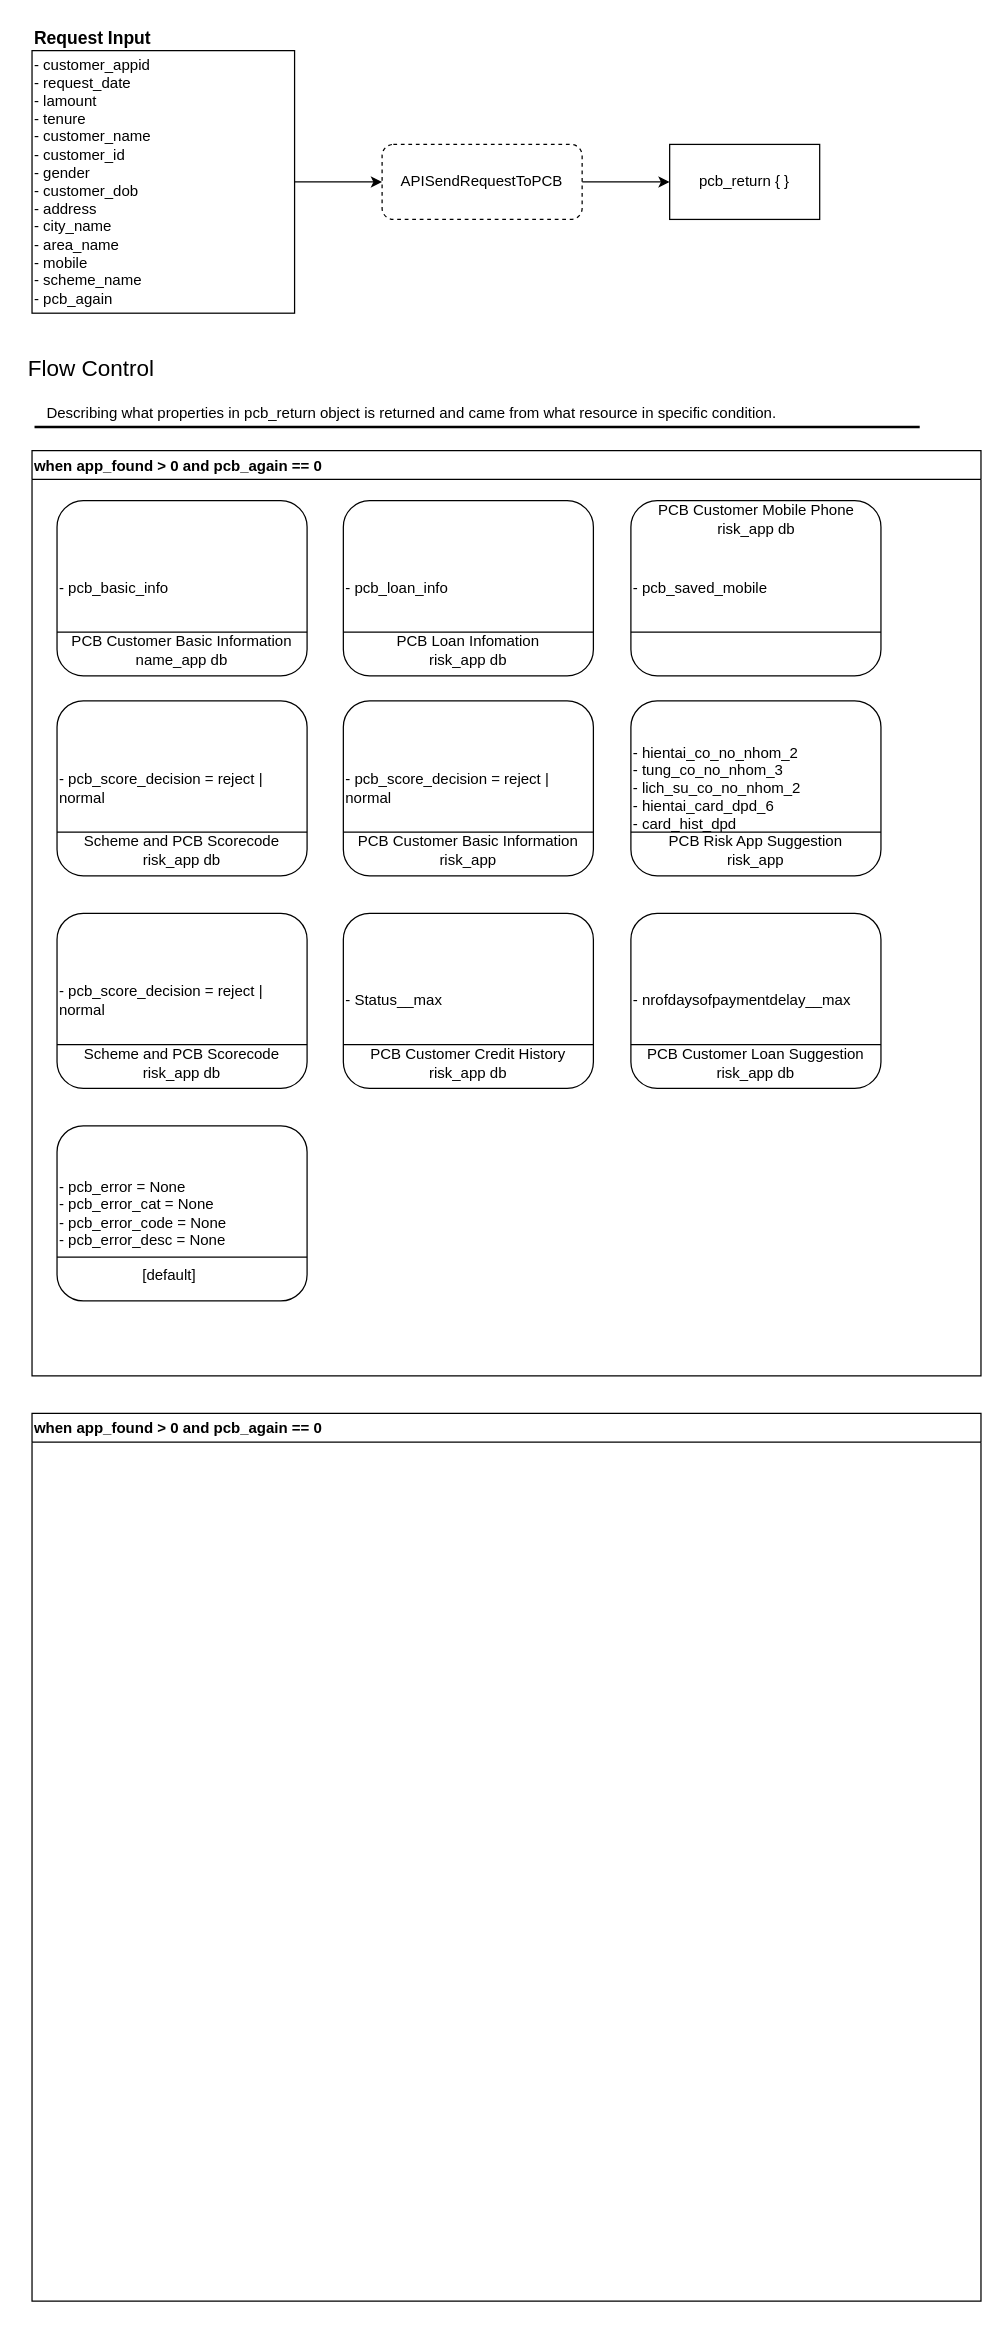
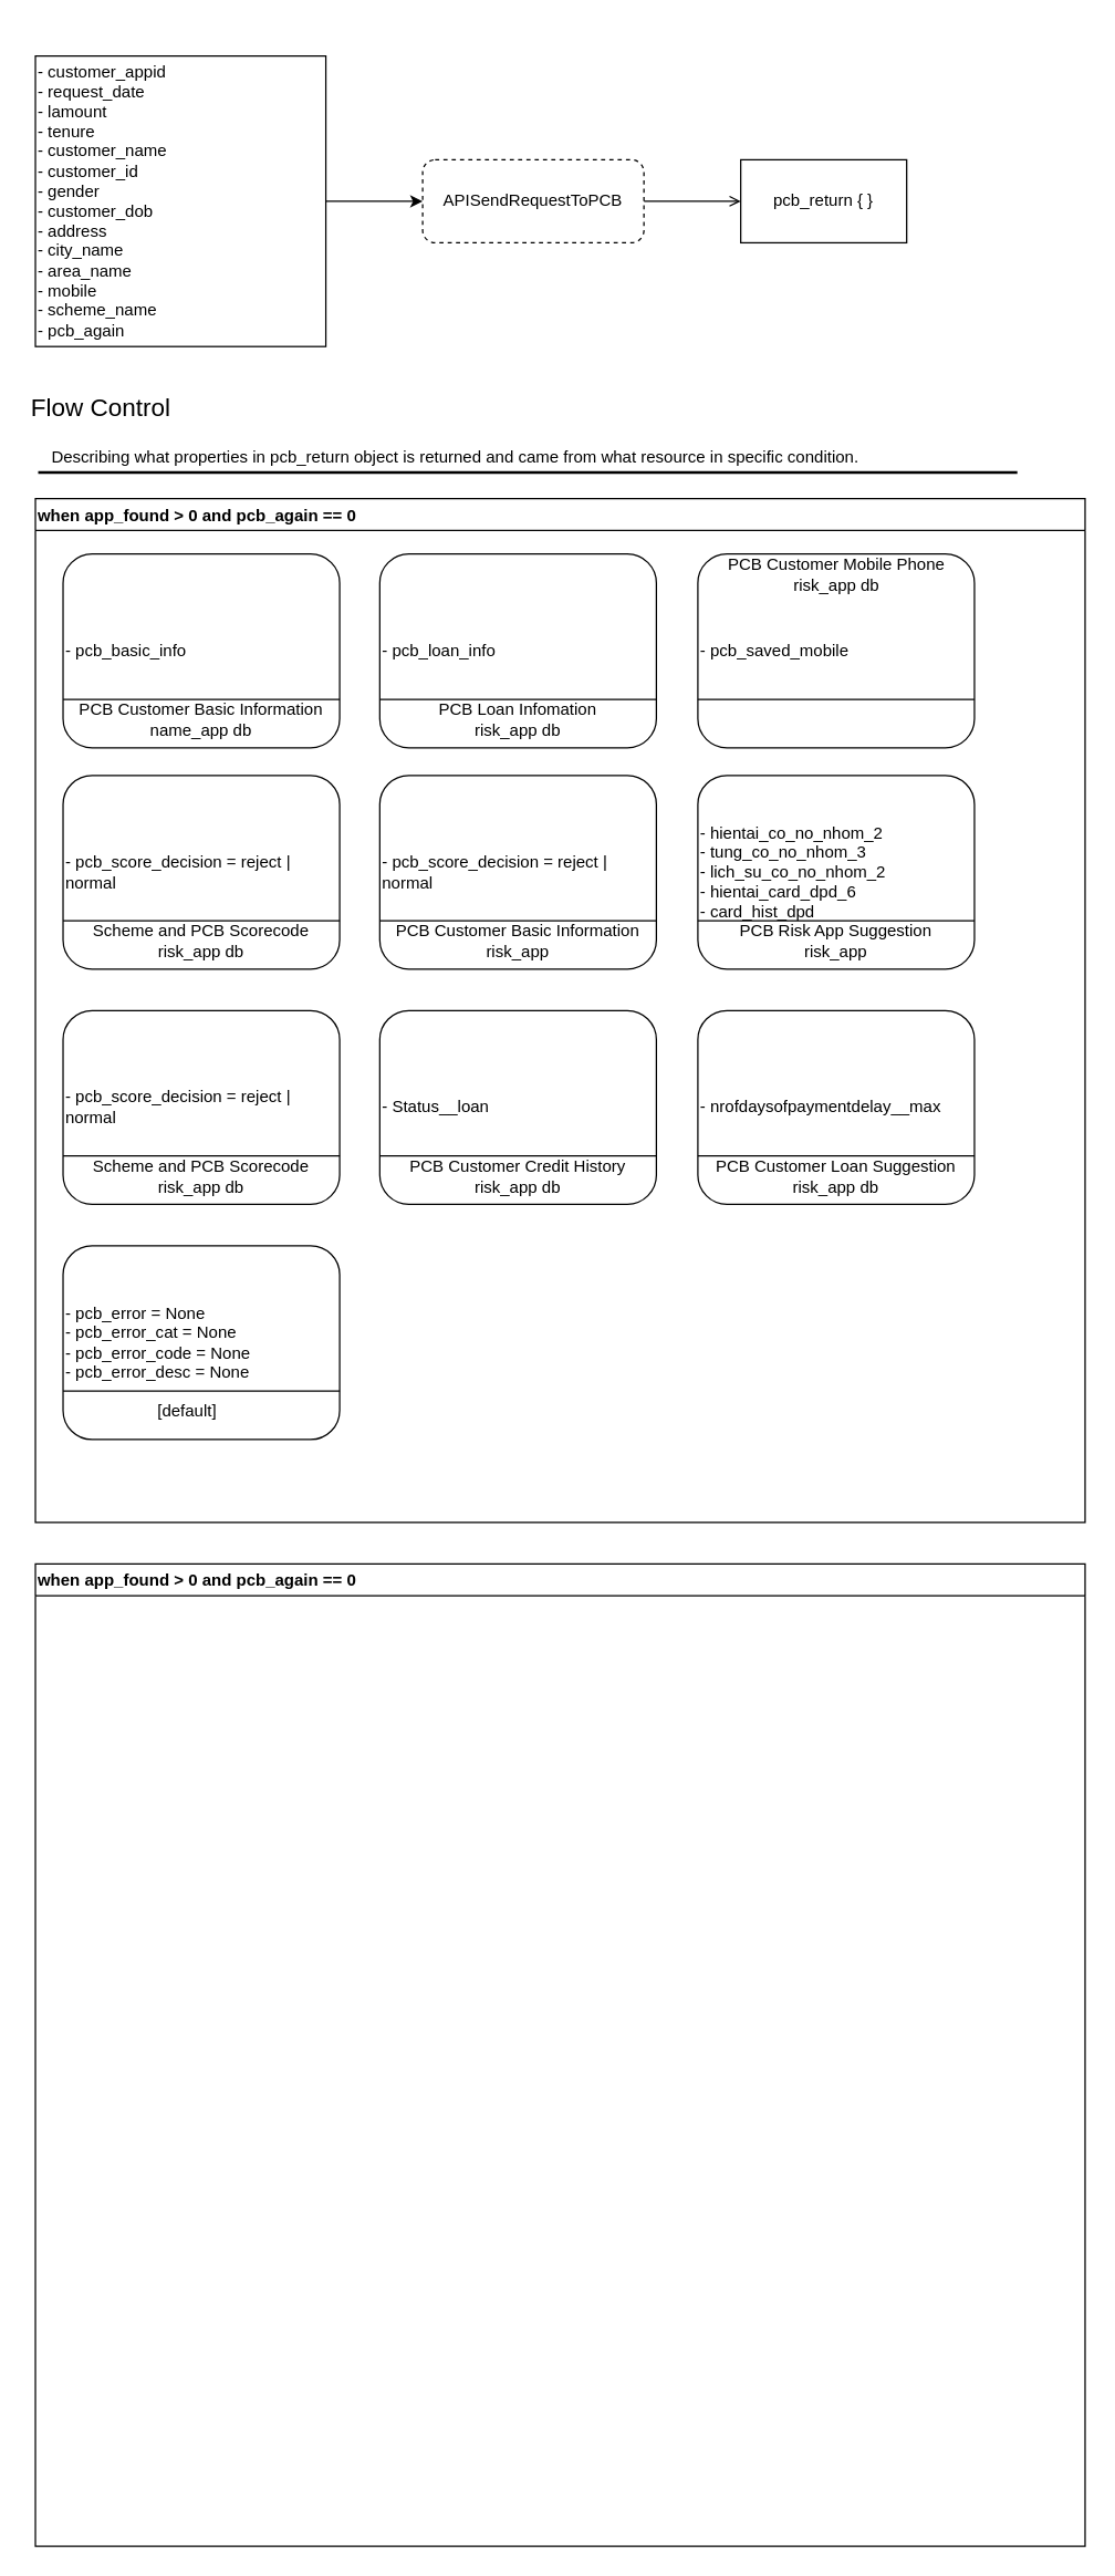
- <mxCell id="6" value="&lt;b&gt;&lt;font style=&quot;font-size: 14px&quot;&gt;Request Input&lt;/font&gt;&lt;/b&gt;" style="text;html=1;strokeColor=none;fillColor=none;align=left;verticalAlign=middle;whiteSpace=wrap;rounded=0;" parent="4" vertex="1"><mxGeometry width="120" height="20" as="geometry" /></mxCell>
- <mxCell id="2" style="edgeStyle=orthogonalEdgeStyle;rounded=0;orthogonalLoop=1;jettySize=auto;html=1;entryX=0;entryY=0.5;entryDx=0;entryDy=0;" parent="1" source="3" target="51" edge="1"><mxGeometry relative="1" as="geometry" /></mxCell>
+ <mxCell id="2" style="edgeStyle=orthogonalEdgeStyle;rounded=0;orthogonalLoop=1;jettySize=auto;html=1;entryX=0;entryY=0.5;entryDx=0;entryDy=0;endArrow=open;" parent="1" source="3" target="51" edge="1"><mxGeometry relative="1" as="geometry" /></mxCell>
- <mxCell id="38" value="- Status__max" style="rounded=1;whiteSpace=wrap;html=1;align=left;" parent="37" vertex="1"><mxGeometry width="200" height="140" as="geometry" /></mxCell>
+ <mxCell id="38" value="- Status__loan" style="rounded=1;whiteSpace=wrap;html=1;align=left;" parent="37" vertex="1"><mxGeometry width="200" height="140" as="geometry" /></mxCell>
